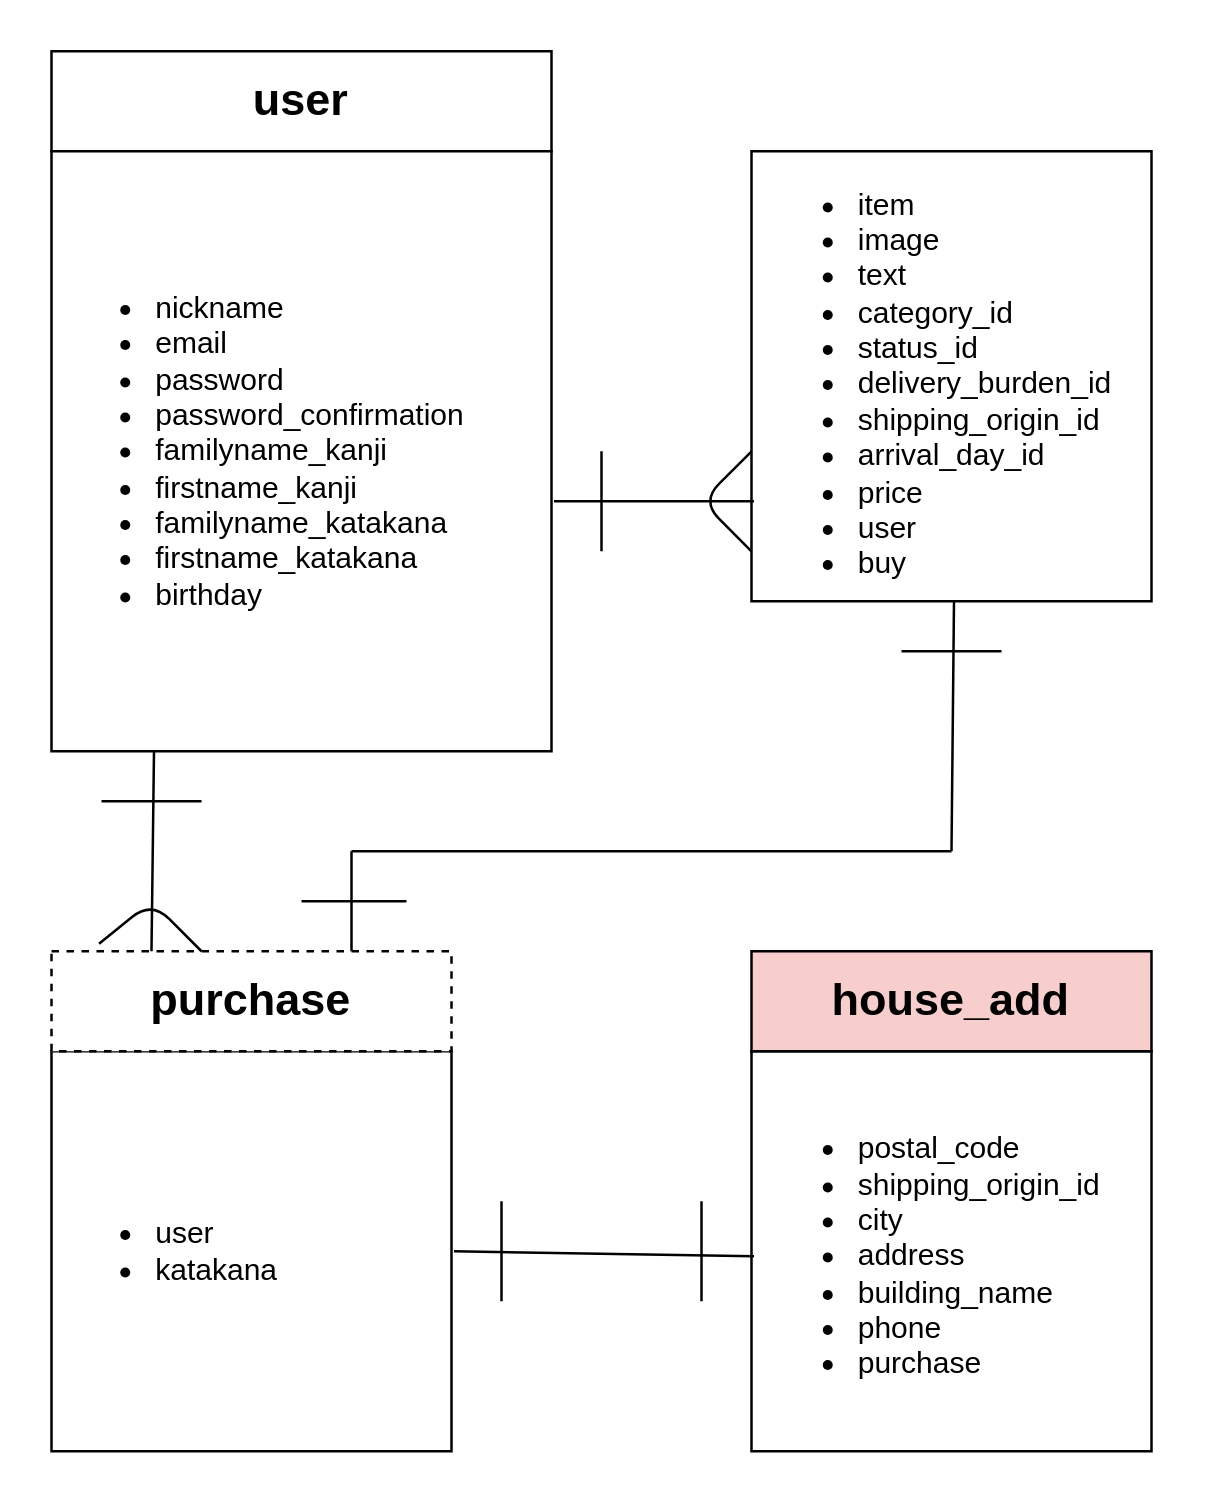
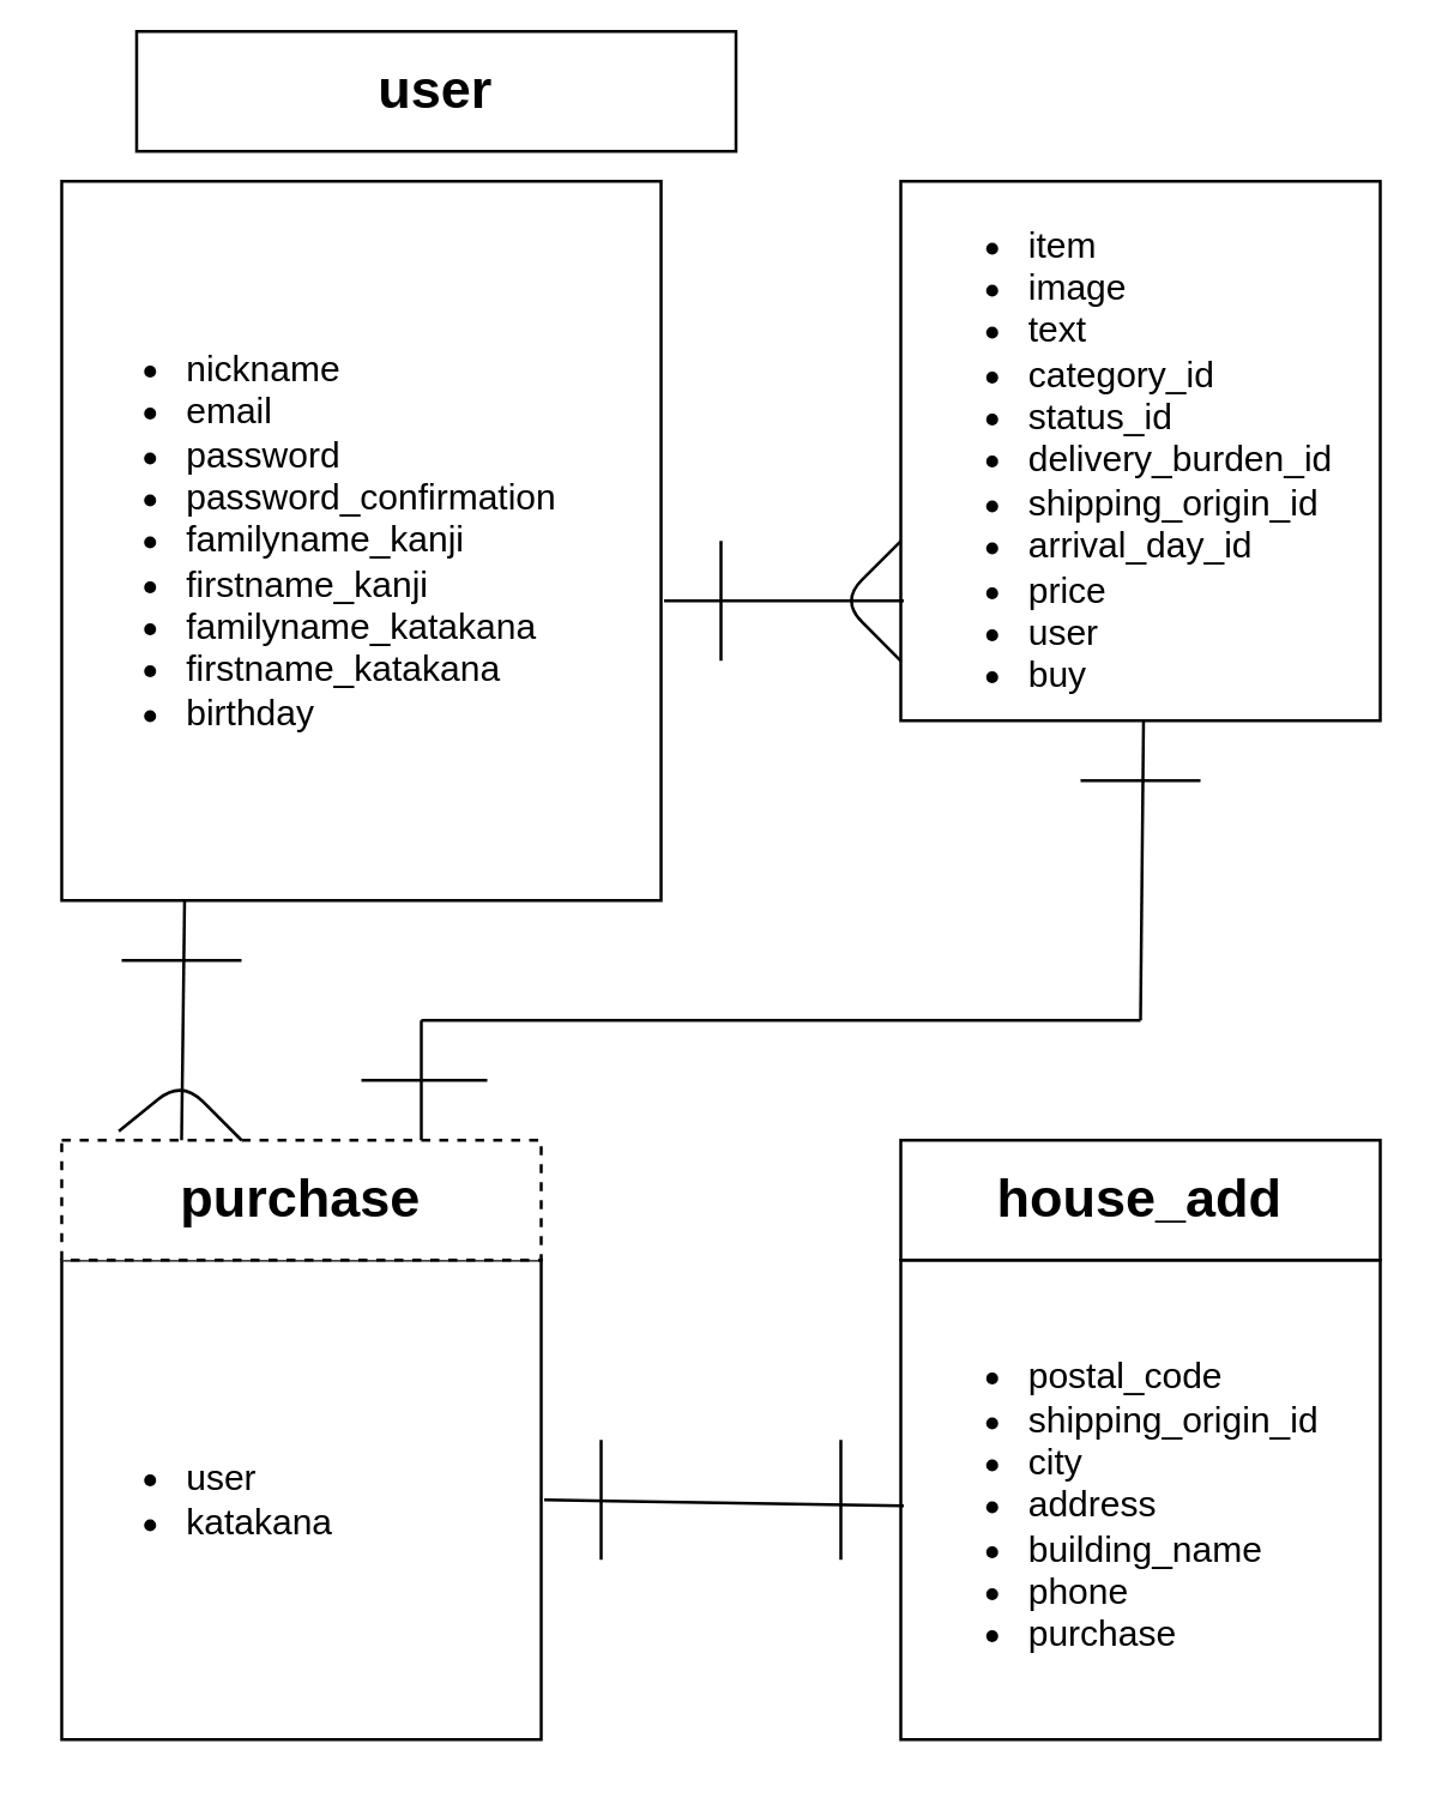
- <mxCell id="4" value="&lt;h2&gt;user&lt;/h2&gt;" style="rounded=0;whiteSpace=wrap;html=1;" parent="1" vertex="1"><mxGeometry x="20" y="20" width="200" height="40" as="geometry" /></mxCell>
+ <mxCell id="4" value="&lt;h2&gt;user&lt;/h2&gt;" style="rounded=0;whiteSpace=wrap;html=1;" parent="1" vertex="1"><mxGeometry x="45" y="10" width="200" height="40" as="geometry" /></mxCell>
- <mxCell id="17" value="&lt;h2&gt;house_add&lt;/h2&gt;" style="rounded=0;whiteSpace=wrap;html=1;fillColor=#f8cecc;" parent="1" vertex="1"><mxGeometry x="300" y="380" width="160" height="40" as="geometry" /></mxCell>
+ <mxCell id="17" value="&lt;h2&gt;house_add&lt;/h2&gt;" style="rounded=0;whiteSpace=wrap;html=1;" parent="1" vertex="1"><mxGeometry x="300" y="380" width="160" height="40" as="geometry" /></mxCell>
